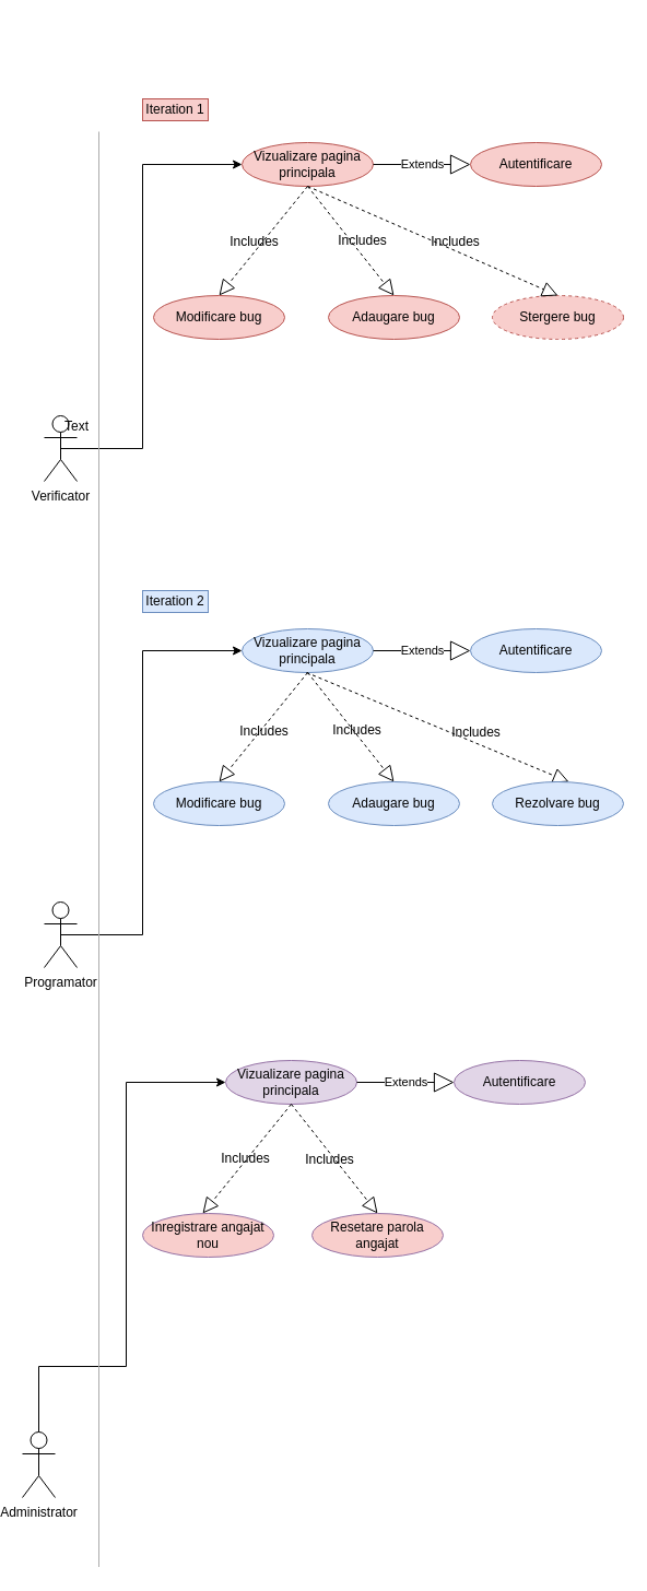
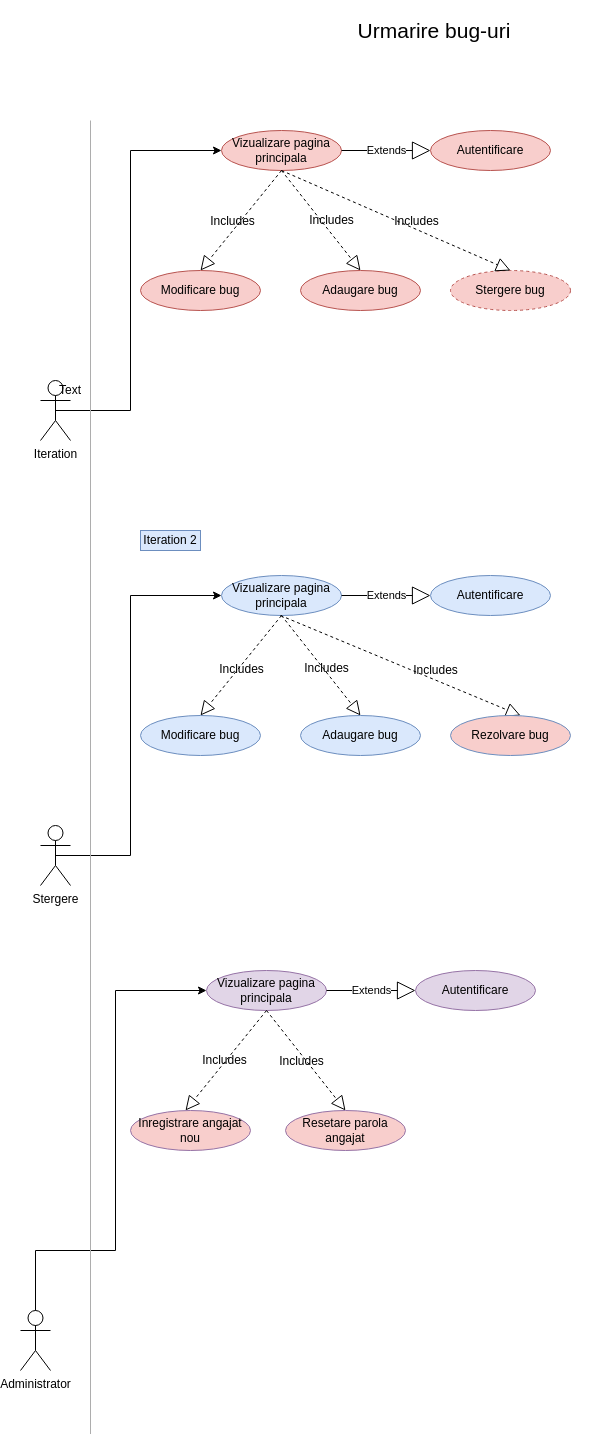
+ <mxCell id="2" value="&lt;font style=&quot;font-size: 21px&quot;&gt;Urmarire bug-uri&lt;/font&gt;" style="text;html=1;strokeColor=none;fillColor=none;align=center;verticalAlign=middle;whiteSpace=wrap;rounded=0;" parent="1" vertex="1"><mxGeometry x="341" y="20" width="186" height="20" as="geometry" /></mxCell>
- <mxCell id="42" value="Iteration 1" style="text;html=1;strokeColor=#b85450;fillColor=#f8cecc;align=center;verticalAlign=middle;whiteSpace=wrap;rounded=0;" vertex="1" parent="1"><mxGeometry x="130" y="90" width="60" height="20" as="geometry" /></mxCell>
- <mxCell id="4" value="Verificator" style="shape=umlActor;verticalLabelPosition=bottom;labelBackgroundColor=#ffffff;verticalAlign=top;html=1;outlineConnect=0;" parent="1" vertex="1"><mxGeometry x="40" y="380" width="30" height="60" as="geometry" /></mxCell>
+ <mxCell id="4" value="Iteration" style="shape=umlActor;verticalLabelPosition=bottom;labelBackgroundColor=#ffffff;verticalAlign=top;html=1;outlineConnect=0;" parent="1" vertex="1"><mxGeometry x="40" y="380" width="30" height="60" as="geometry" /></mxCell>
- <mxCell id="41" value="Iteration 2" style="text;html=1;strokeColor=#6c8ebf;fillColor=#dae8fc;align=center;verticalAlign=middle;whiteSpace=wrap;rounded=0;" vertex="1" parent="1"><mxGeometry x="130" y="540" width="60" height="20" as="geometry" /></mxCell>
+ <mxCell id="41" value="Iteration 2" style="text;html=1;strokeColor=#6c8ebf;fillColor=#dae8fc;align=center;verticalAlign=middle;whiteSpace=wrap;rounded=0;" vertex="1" parent="1"><mxGeometry x="140" y="530" width="60" height="20" as="geometry" /></mxCell>
- <mxCell id="28" value="Rezolvare&amp;nbsp;bug" style="ellipse;whiteSpace=wrap;html=1;fillColor=#dae8fc;strokeColor=#6c8ebf;" parent="1" vertex="1"><mxGeometry x="450" y="715" width="120" height="40" as="geometry" /></mxCell>
+ <mxCell id="28" value="Rezolvare&amp;nbsp;bug" style="ellipse;whiteSpace=wrap;html=1;fillColor=#f8cecc;strokeColor=#6c8ebf;" parent="1" vertex="1"><mxGeometry x="450" y="715" width="120" height="40" as="geometry" /></mxCell>
- <mxCell id="17" value="Programator" style="shape=umlActor;verticalLabelPosition=bottom;labelBackgroundColor=#ffffff;verticalAlign=top;html=1;outlineConnect=0;" parent="1" vertex="1"><mxGeometry x="40" y="825" width="30" height="60" as="geometry" /></mxCell>
+ <mxCell id="17" value="Stergere" style="shape=umlActor;verticalLabelPosition=bottom;labelBackgroundColor=#ffffff;verticalAlign=top;html=1;outlineConnect=0;" parent="1" vertex="1"><mxGeometry x="40" y="825" width="30" height="60" as="geometry" /></mxCell>
